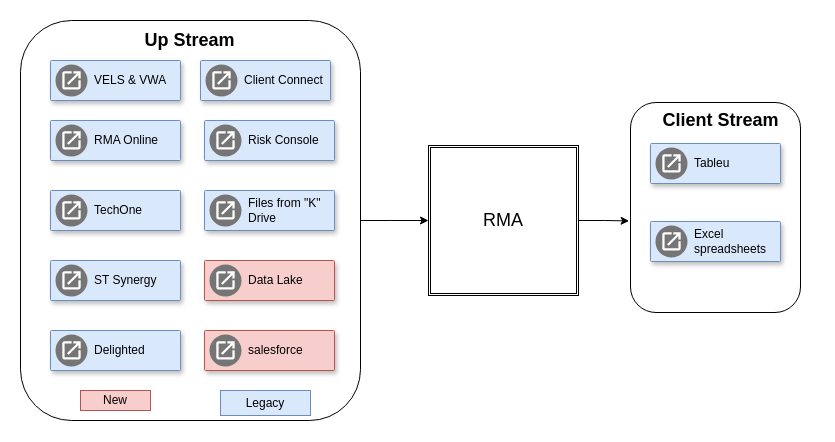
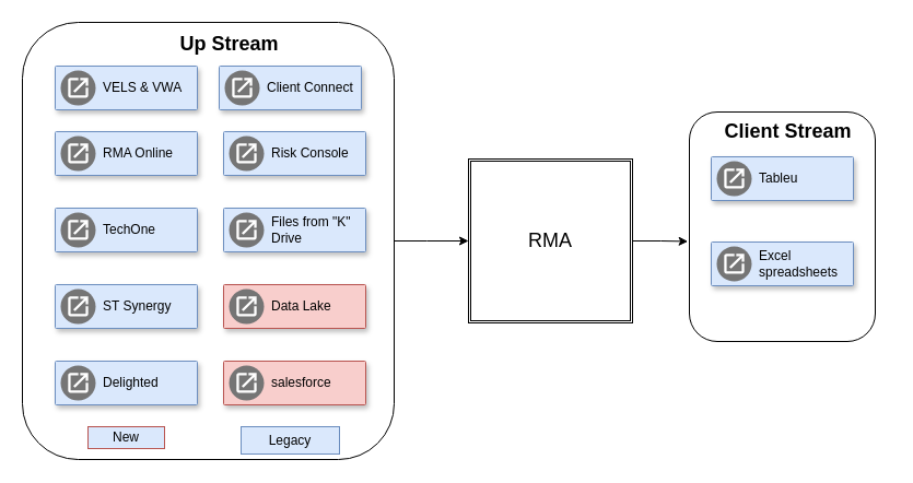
- <mxCell id="26" value="&lt;b&gt;&lt;font style=&quot;font-size: 18px&quot;&gt;Up Stream&amp;nbsp;&lt;/font&gt;&lt;/b&gt;" style="text;html=1;strokeColor=none;fillColor=none;align=center;verticalAlign=middle;whiteSpace=wrap;rounded=0;" vertex="1" parent="1"><mxGeometry x="102" y="30" width="180" height="20" as="geometry" /></mxCell>
+ <mxCell id="26" value="&lt;b&gt;&lt;font style=&quot;font-size: 18px&quot;&gt;Up Stream&amp;nbsp;&lt;/font&gt;&lt;/b&gt;" style="text;html=1;strokeColor=none;fillColor=none;align=center;verticalAlign=middle;whiteSpace=wrap;rounded=0;" vertex="1" parent="1"><mxGeometry x="122" y="30" width="180" height="20" as="geometry" /></mxCell>
- <mxCell id="27" value="New" style="rounded=0;whiteSpace=wrap;html=1;fillColor=#f8cecc;strokeColor=#b85450;" vertex="1" parent="1"><mxGeometry x="80" y="390" width="70" height="20" as="geometry" /></mxCell>
+ <mxCell id="27" value="New" style="rounded=0;whiteSpace=wrap;html=1;fillColor=#dae8fc;strokeColor=#b85450;" vertex="1" parent="1"><mxGeometry x="80" y="390" width="70" height="20" as="geometry" /></mxCell>
